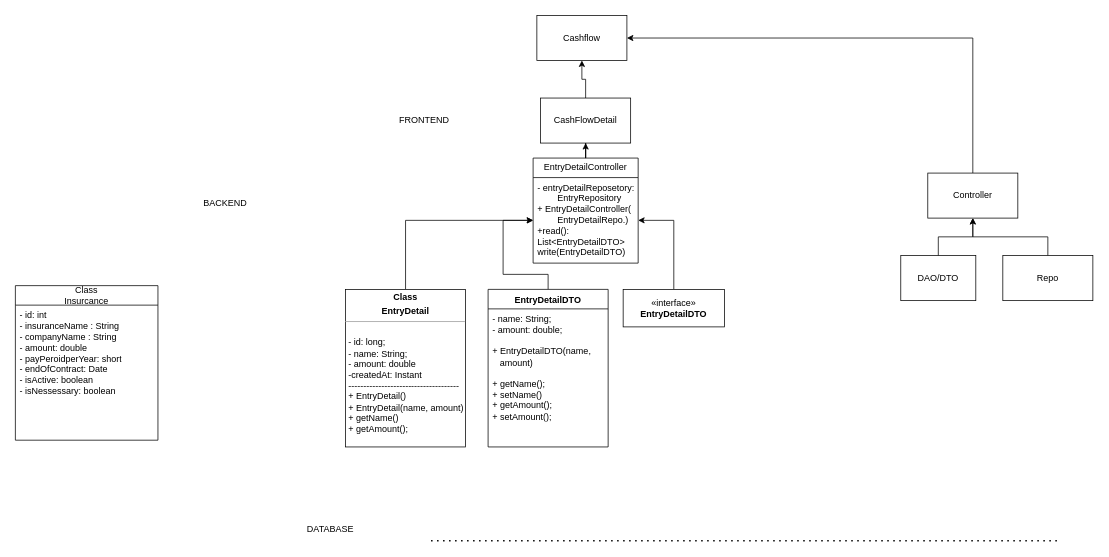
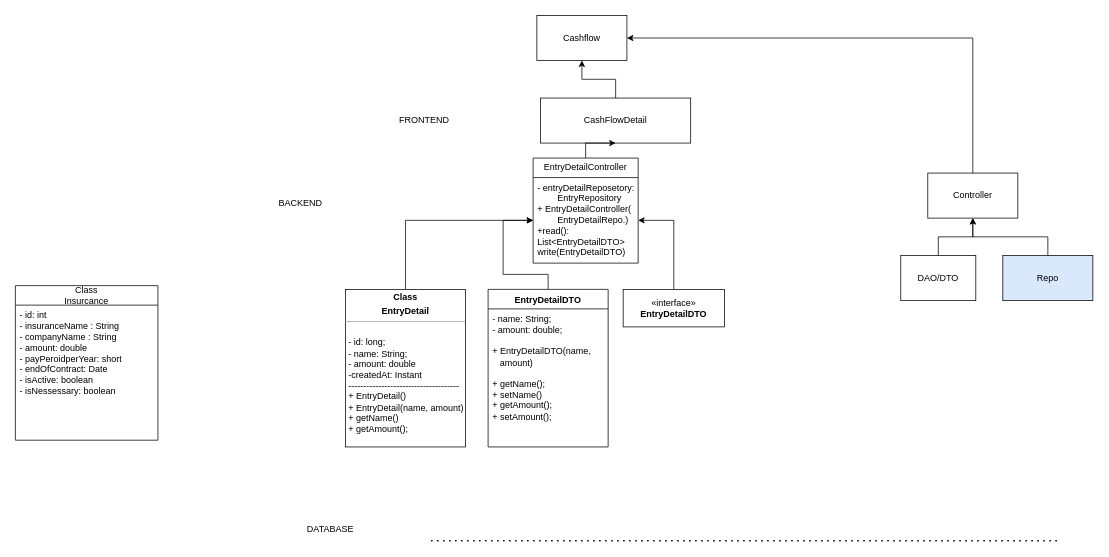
- <mxCell id="3" value="CashFlowDetail" style="rounded=0;whiteSpace=wrap;html=1;" parent="1" vertex="1"><mxGeometry x="720" y="130" width="120" height="60" as="geometry" /></mxCell>
+ <mxCell id="3" value="CashFlowDetail" style="rounded=0;whiteSpace=wrap;html=1;" parent="1" vertex="1"><mxGeometry x="720" y="130" width="200" height="60" as="geometry" /></mxCell>
- <mxCell id="5" value="BACKEND" style="text;html=1;strokeColor=none;fillColor=none;align=center;verticalAlign=middle;whiteSpace=wrap;rounded=0;" parent="1" vertex="1"><mxGeometry x="270" y="255" width="60" height="30" as="geometry" /></mxCell>
+ <mxCell id="5" value="BACKEND" style="text;html=1;strokeColor=none;fillColor=none;align=center;verticalAlign=middle;whiteSpace=wrap;rounded=0;" parent="1" vertex="1"><mxGeometry x="370" y="255" width="60" height="30" as="geometry" /></mxCell>
- <mxCell id="13" value="Repo" style="rounded=0;whiteSpace=wrap;html=1;" parent="1" vertex="1"><mxGeometry x="1336" y="340" width="120" height="60" as="geometry" /></mxCell>
+ <mxCell id="13" value="Repo" style="rounded=0;whiteSpace=wrap;html=1;fillColor=#dae8fc;" parent="1" vertex="1"><mxGeometry x="1336" y="340" width="120" height="60" as="geometry" /></mxCell>
